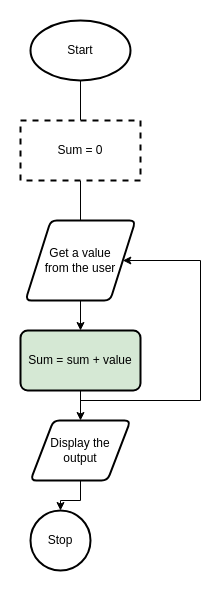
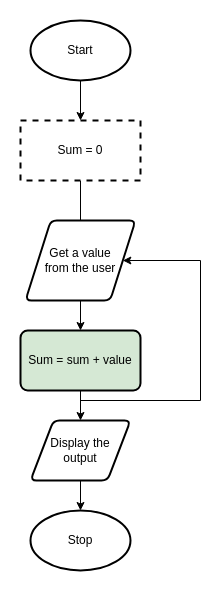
- <mxCell id="2" value="" style="edgeStyle=orthogonalEdgeStyle;rounded=0;orthogonalLoop=1;jettySize=auto;html=1;endArrow=none;" edge="1" parent="1" source="3" target="5"><mxGeometry relative="1" as="geometry" /></mxCell>
+ <mxCell id="2" value="" style="edgeStyle=orthogonalEdgeStyle;rounded=0;orthogonalLoop=1;jettySize=auto;html=1;" edge="1" parent="1" source="3" target="5"><mxGeometry relative="1" as="geometry" /></mxCell>
- <mxCell id="13" value="Stop" style="strokeWidth=2;html=1;shape=mxgraph.flowchart.start_1;whiteSpace=wrap;" vertex="1" parent="1"><mxGeometry x="30" y="510" width="60" height="60" as="geometry" /></mxCell>
+ <mxCell id="13" value="Stop" style="strokeWidth=2;html=1;shape=mxgraph.flowchart.start_1;whiteSpace=wrap;" vertex="1" parent="1"><mxGeometry x="30" y="510" width="100" height="60" as="geometry" /></mxCell>
